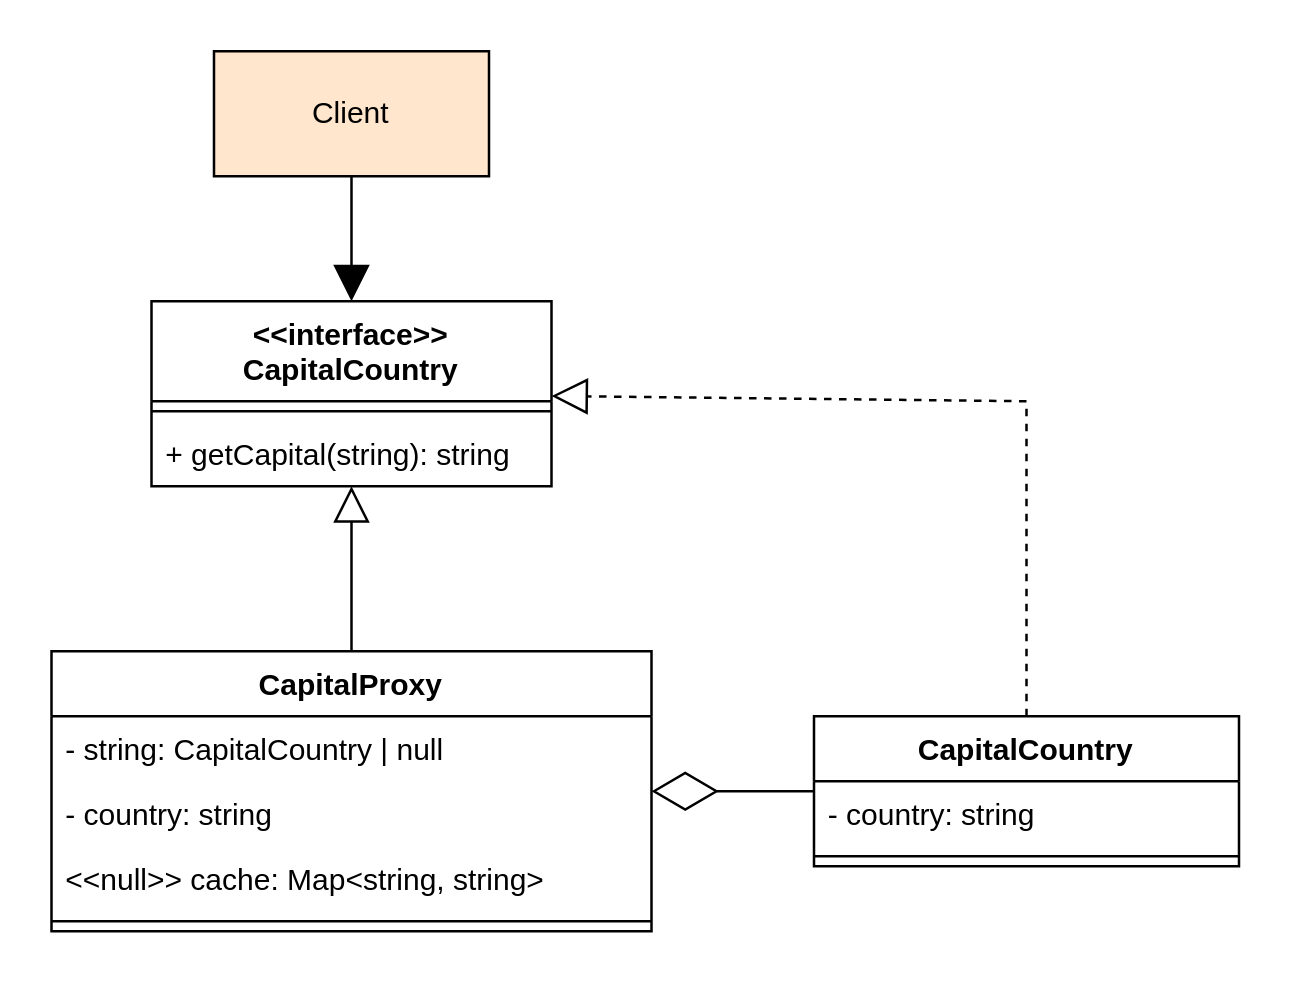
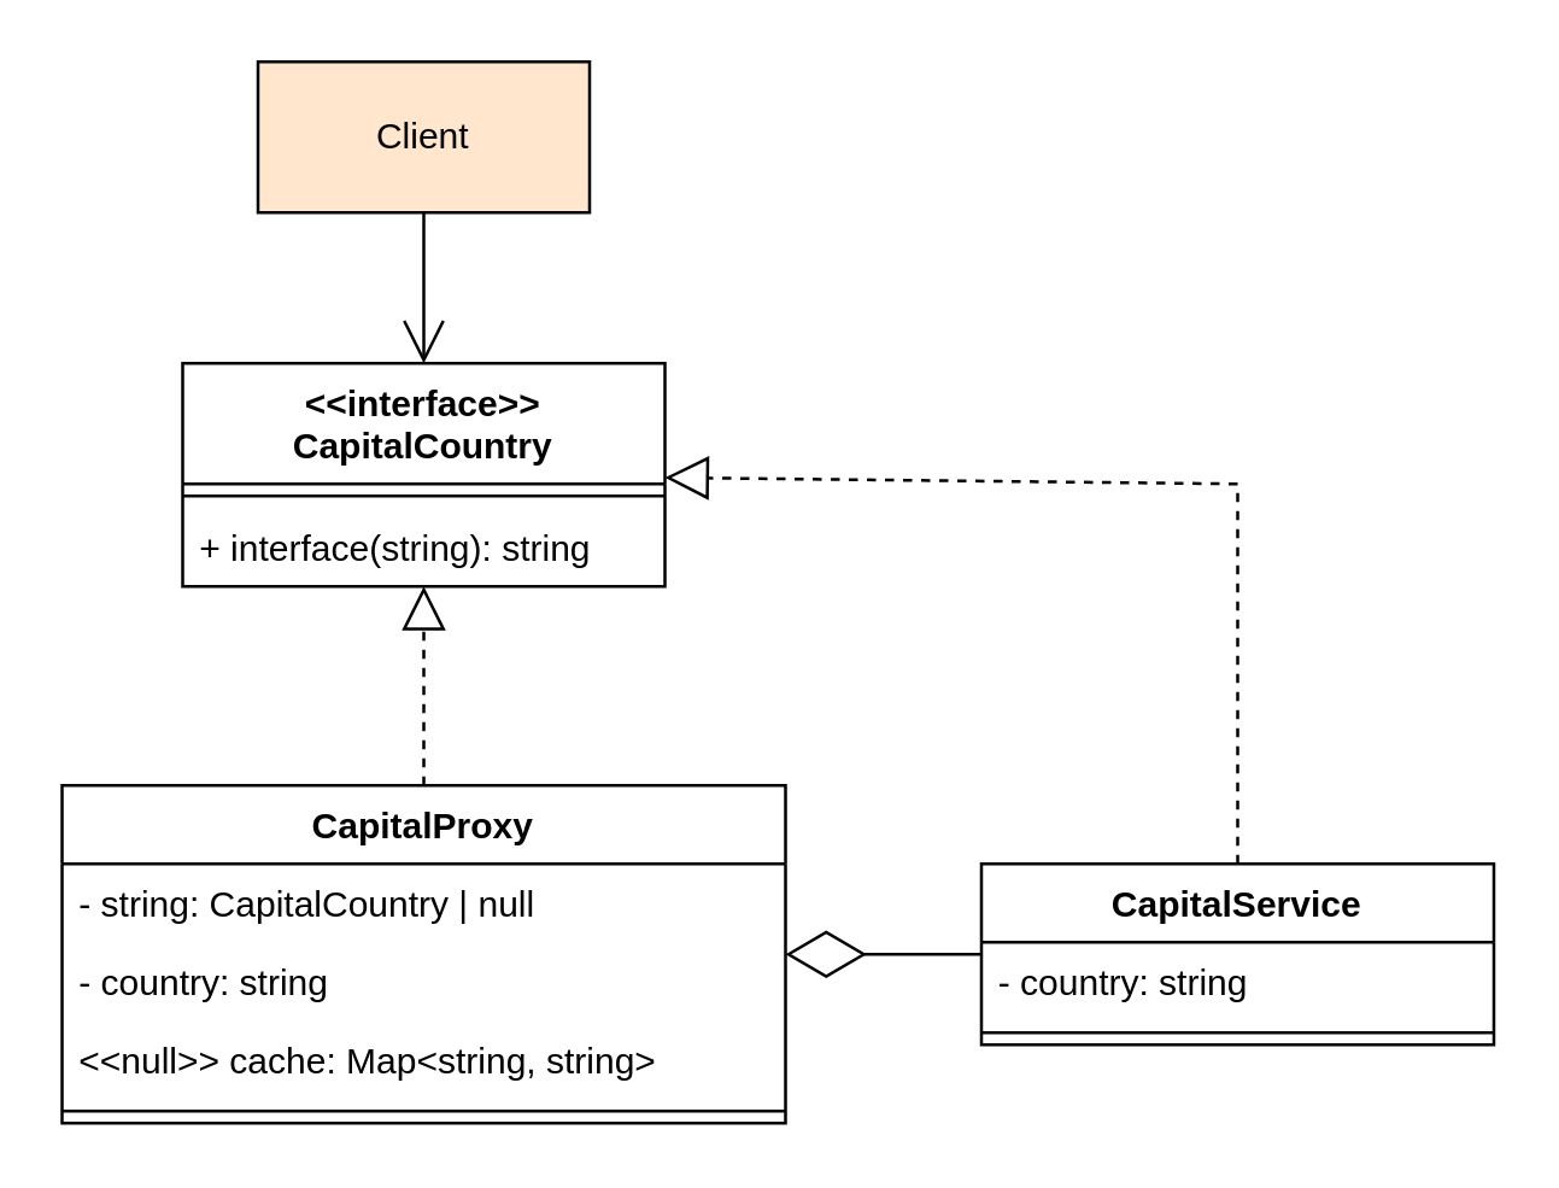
- <mxCell id="3" value="" style="endArrow=block;endFill=1;endSize=12;html=1;rounded=0;" parent="1" source="2" target="4" edge="1"><mxGeometry width="160" relative="1" as="geometry"><mxPoint x="-75" y="160" as="sourcePoint" /><mxPoint x="180" y="108" as="targetPoint" /></mxGeometry></mxCell>
+ <mxCell id="3" value="" style="endArrow=open;endFill=1;endSize=12;html=1;rounded=0;" parent="1" source="2" target="4" edge="1"><mxGeometry width="160" relative="1" as="geometry"><mxPoint x="-75" y="160" as="sourcePoint" /><mxPoint x="180" y="108" as="targetPoint" /></mxGeometry></mxCell>
- <mxCell id="6" value="+ getCapital(string): string" style="text;strokeColor=none;fillColor=none;align=left;verticalAlign=top;spacingLeft=4;spacingRight=4;overflow=hidden;rotatable=0;points=[[0,0.5],[1,0.5]];portConstraint=eastwest;whiteSpace=wrap;html=1;" vertex="1" parent="4"><mxGeometry y="48" width="160" height="26" as="geometry" /></mxCell>
+ <mxCell id="6" value="+ interface(string): string" style="text;strokeColor=none;fillColor=none;align=left;verticalAlign=top;spacingLeft=4;spacingRight=4;overflow=hidden;rotatable=0;points=[[0,0.5],[1,0.5]];portConstraint=eastwest;whiteSpace=wrap;html=1;" vertex="1" parent="4"><mxGeometry y="48" width="160" height="26" as="geometry" /></mxCell>
- <mxCell id="16" value="" style="endArrow=block;dashed=0;endFill=0;endSize=12;html=1;rounded=0;" edge="1" parent="1" source="10" target="4"><mxGeometry width="160" relative="1" as="geometry"><mxPoint x="-95" y="300" as="sourcePoint" /><mxPoint x="65" y="300" as="targetPoint" /></mxGeometry></mxCell>
+ <mxCell id="16" value="" style="endArrow=block;dashed=1;endFill=0;endSize=12;html=1;rounded=0;" edge="1" parent="1" source="10" target="4"><mxGeometry width="160" relative="1" as="geometry"><mxPoint x="-95" y="300" as="sourcePoint" /><mxPoint x="65" y="300" as="targetPoint" /></mxGeometry></mxCell>
- <mxCell id="7" value="CapitalCountry" style="swimlane;fontStyle=1;align=center;verticalAlign=top;childLayout=stackLayout;horizontal=1;startSize=26;horizontalStack=0;resizeParent=1;resizeParentMax=0;resizeLast=0;collapsible=1;marginBottom=0;whiteSpace=wrap;html=1;" vertex="1" parent="1"><mxGeometry x="325" y="286" width="170" height="60" as="geometry" /></mxCell>
+ <mxCell id="7" value="CapitalService" style="swimlane;fontStyle=1;align=center;verticalAlign=top;childLayout=stackLayout;horizontal=1;startSize=26;horizontalStack=0;resizeParent=1;resizeParentMax=0;resizeLast=0;collapsible=1;marginBottom=0;whiteSpace=wrap;html=1;" vertex="1" parent="1"><mxGeometry x="325" y="286" width="170" height="60" as="geometry" /></mxCell>
